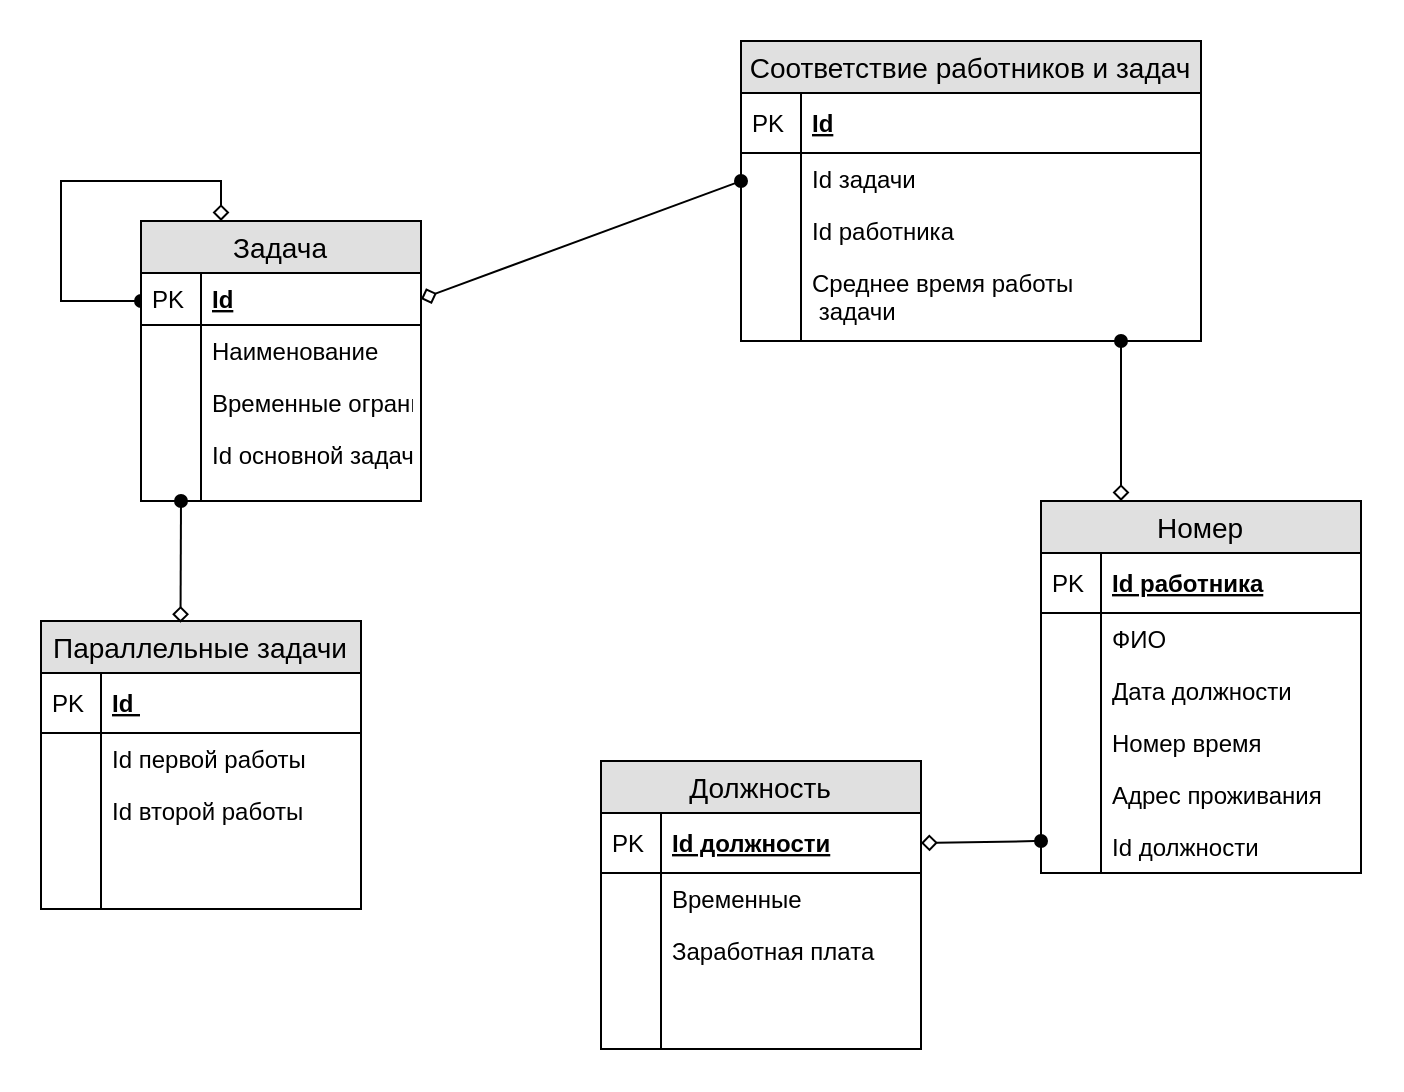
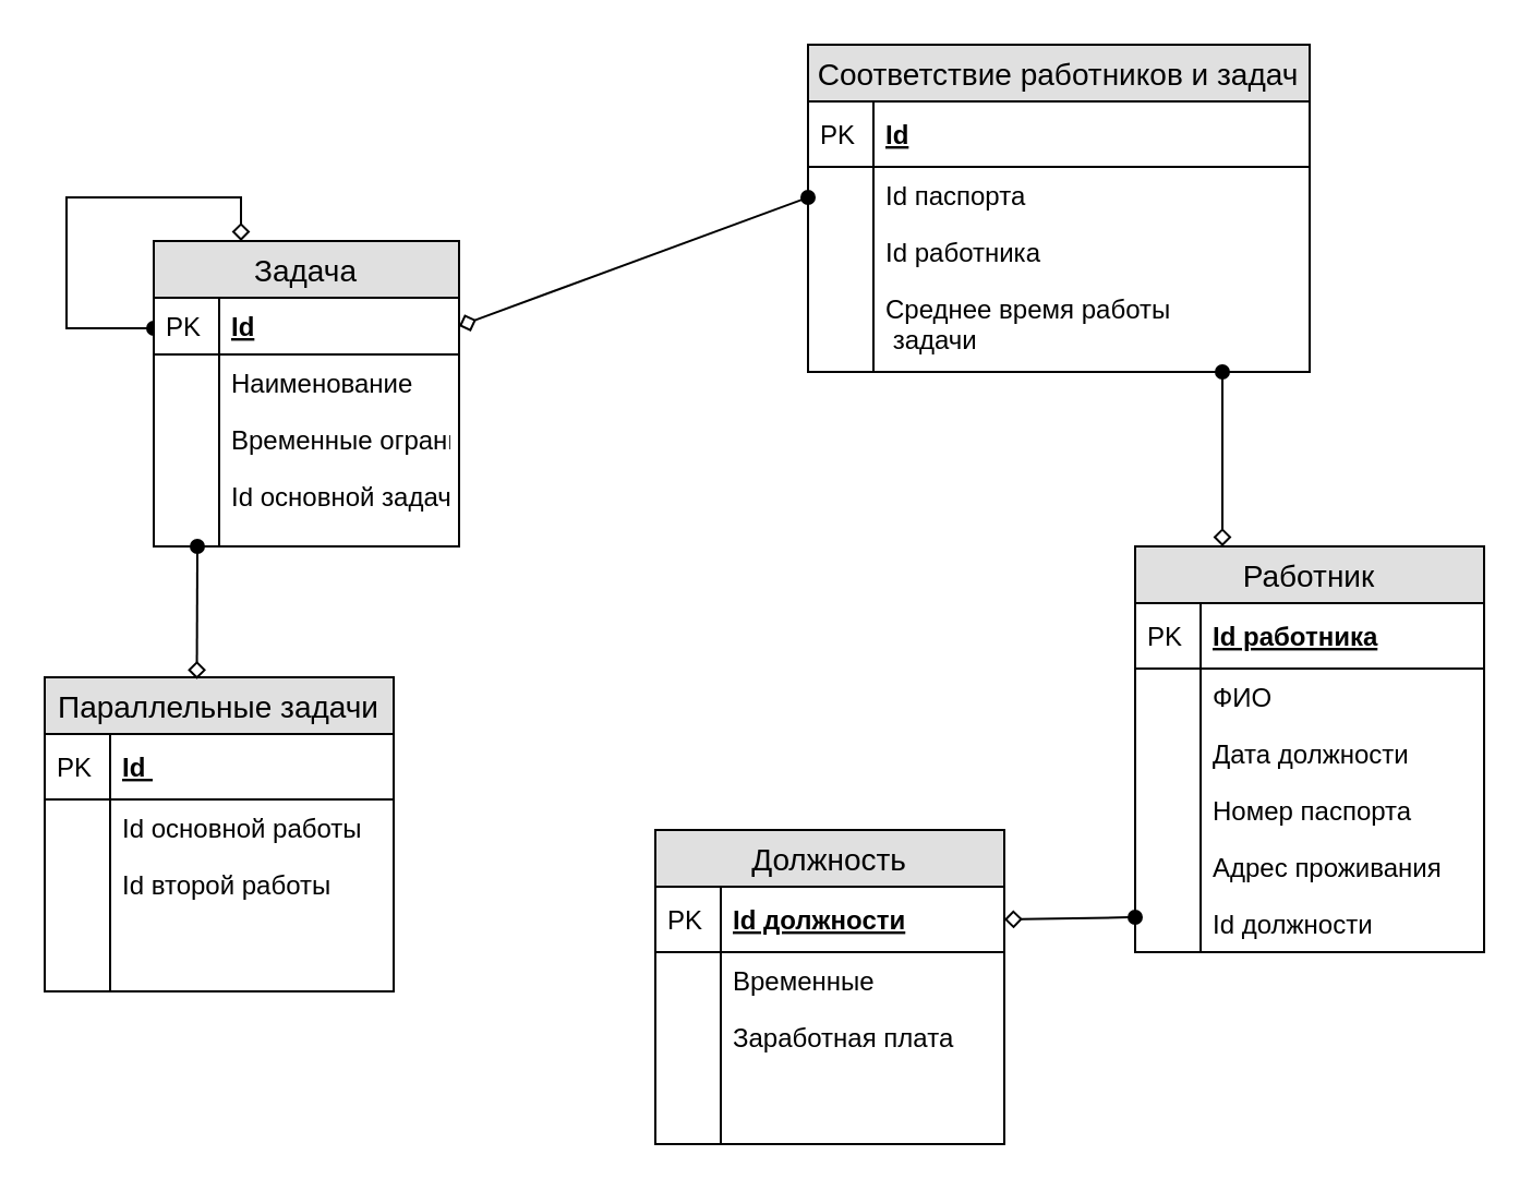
- <mxCell id="39" value="Id задачи" style="shape=partialRectangle;top=0;left=0;right=0;bottom=0;align=left;verticalAlign=top;fillColor=none;spacingLeft=34;spacingRight=4;overflow=hidden;rotatable=0;points=[[0,0.5],[1,0.5]];portConstraint=eastwest;dropTarget=0;fontSize=12;" vertex="1" parent="36"><mxGeometry y="56" width="230" height="26" as="geometry" /></mxCell>
+ <mxCell id="39" value="Id паспорта" style="shape=partialRectangle;top=0;left=0;right=0;bottom=0;align=left;verticalAlign=top;fillColor=none;spacingLeft=34;spacingRight=4;overflow=hidden;rotatable=0;points=[[0,0.5],[1,0.5]];portConstraint=eastwest;dropTarget=0;fontSize=12;" vertex="1" parent="36"><mxGeometry y="56" width="230" height="26" as="geometry" /></mxCell>
- <mxCell id="46" value="Номер" style="swimlane;fontStyle=0;childLayout=stackLayout;horizontal=1;startSize=26;fillColor=#e0e0e0;horizontalStack=0;resizeParent=1;resizeParentMax=0;resizeLast=0;collapsible=1;marginBottom=0;swimlaneFillColor=#ffffff;align=center;fontSize=14;" vertex="1" parent="1"><mxGeometry x="520" y="250" width="160" height="186" as="geometry" /></mxCell>
+ <mxCell id="46" value="Работник" style="swimlane;fontStyle=0;childLayout=stackLayout;horizontal=1;startSize=26;fillColor=#e0e0e0;horizontalStack=0;resizeParent=1;resizeParentMax=0;resizeLast=0;collapsible=1;marginBottom=0;swimlaneFillColor=#ffffff;align=center;fontSize=14;" vertex="1" parent="1"><mxGeometry x="520" y="250" width="160" height="186" as="geometry" /></mxCell>
- <mxCell id="53" value="Номер время" style="shape=partialRectangle;top=0;left=0;right=0;bottom=0;align=left;verticalAlign=top;fillColor=none;spacingLeft=34;spacingRight=4;overflow=hidden;rotatable=0;points=[[0,0.5],[1,0.5]];portConstraint=eastwest;dropTarget=0;fontSize=12;" vertex="1" parent="46"><mxGeometry y="108" width="160" height="26" as="geometry" /></mxCell>
+ <mxCell id="53" value="Номер паспорта" style="shape=partialRectangle;top=0;left=0;right=0;bottom=0;align=left;verticalAlign=top;fillColor=none;spacingLeft=34;spacingRight=4;overflow=hidden;rotatable=0;points=[[0,0.5],[1,0.5]];portConstraint=eastwest;dropTarget=0;fontSize=12;" vertex="1" parent="46"><mxGeometry y="108" width="160" height="26" as="geometry" /></mxCell>
- <mxCell id="17" value="Id первой работы" style="shape=partialRectangle;top=0;left=0;right=0;bottom=0;align=left;verticalAlign=top;fillColor=none;spacingLeft=34;spacingRight=4;overflow=hidden;rotatable=0;points=[[0,0.5],[1,0.5]];portConstraint=eastwest;dropTarget=0;fontSize=12;" vertex="1" parent="14"><mxGeometry y="56" width="160" height="26" as="geometry" /></mxCell>
+ <mxCell id="17" value="Id основной работы" style="shape=partialRectangle;top=0;left=0;right=0;bottom=0;align=left;verticalAlign=top;fillColor=none;spacingLeft=34;spacingRight=4;overflow=hidden;rotatable=0;points=[[0,0.5],[1,0.5]];portConstraint=eastwest;dropTarget=0;fontSize=12;" vertex="1" parent="14"><mxGeometry y="56" width="160" height="26" as="geometry" /></mxCell>
